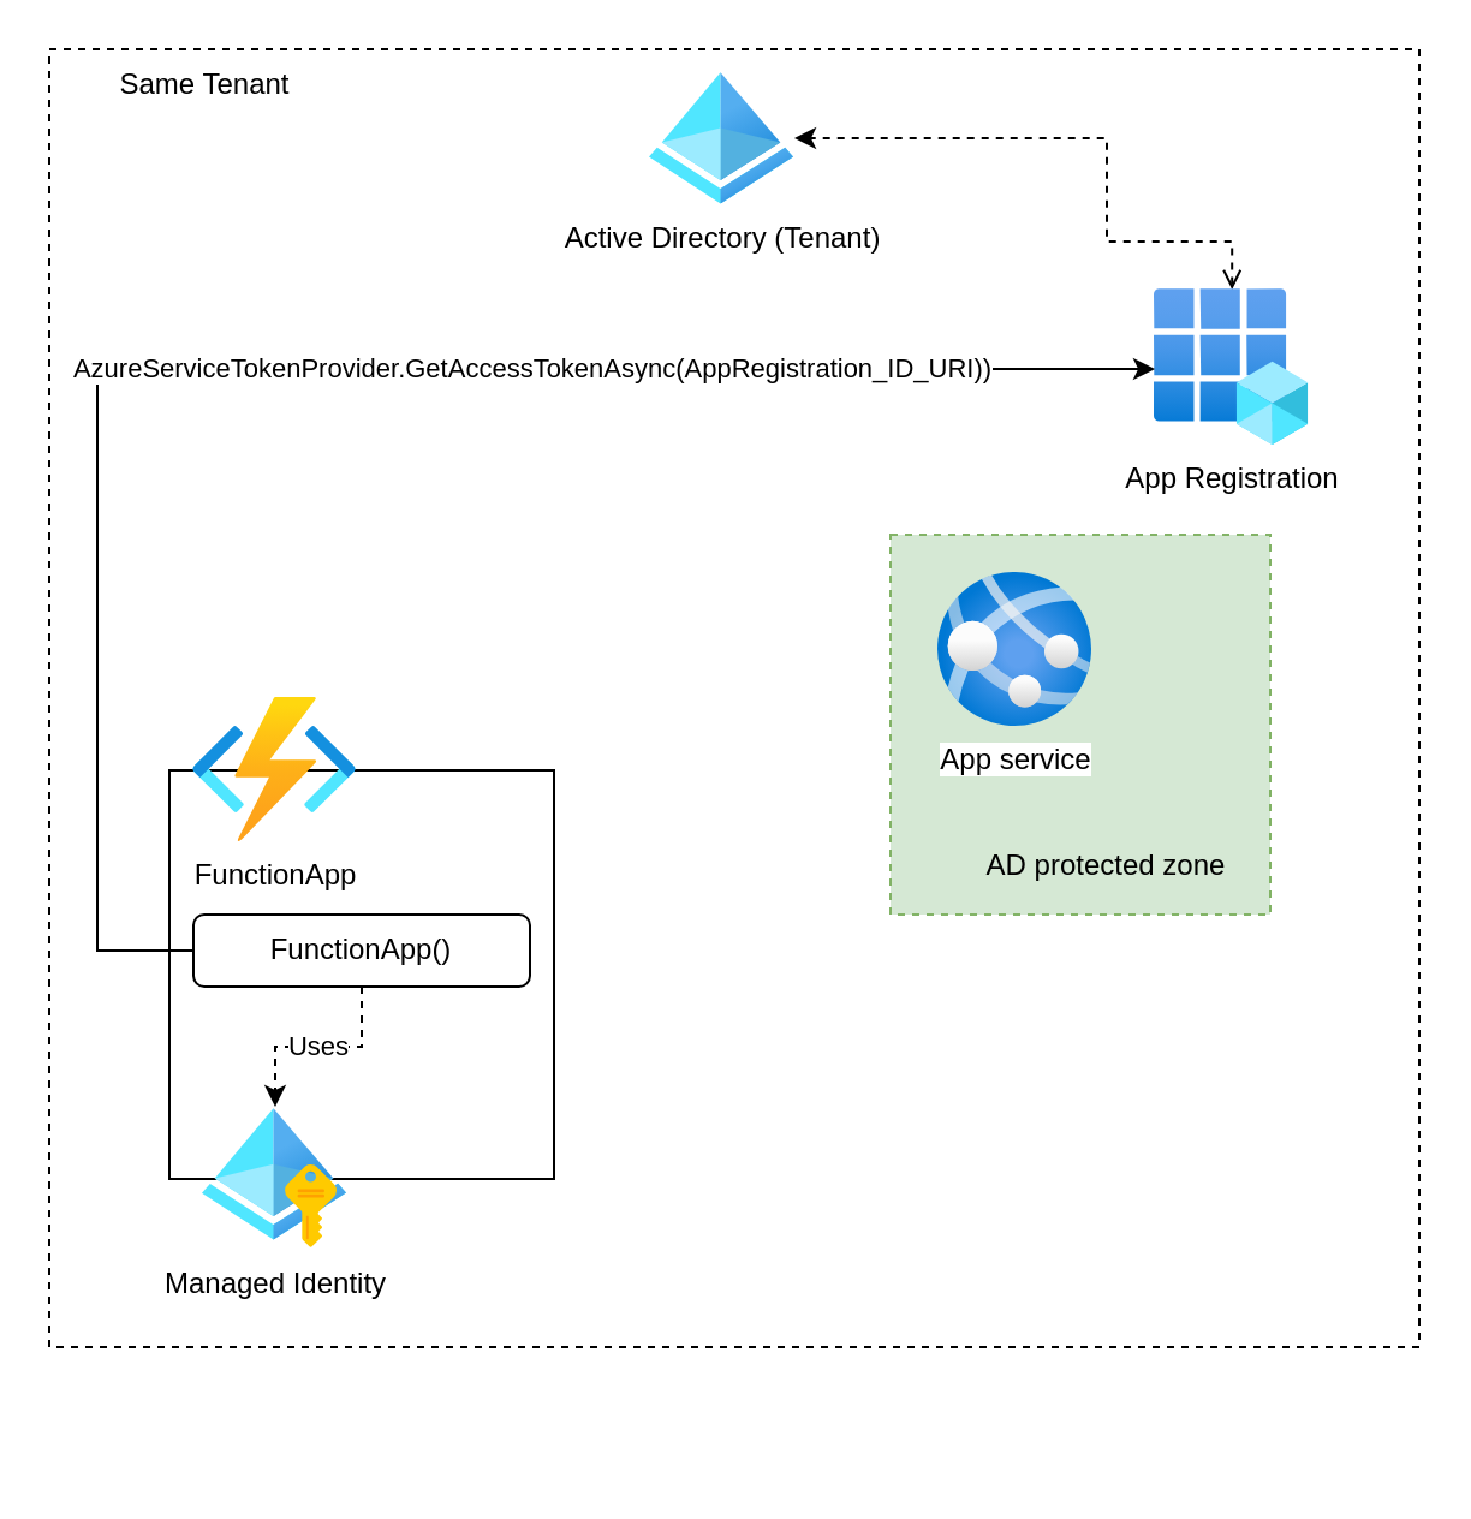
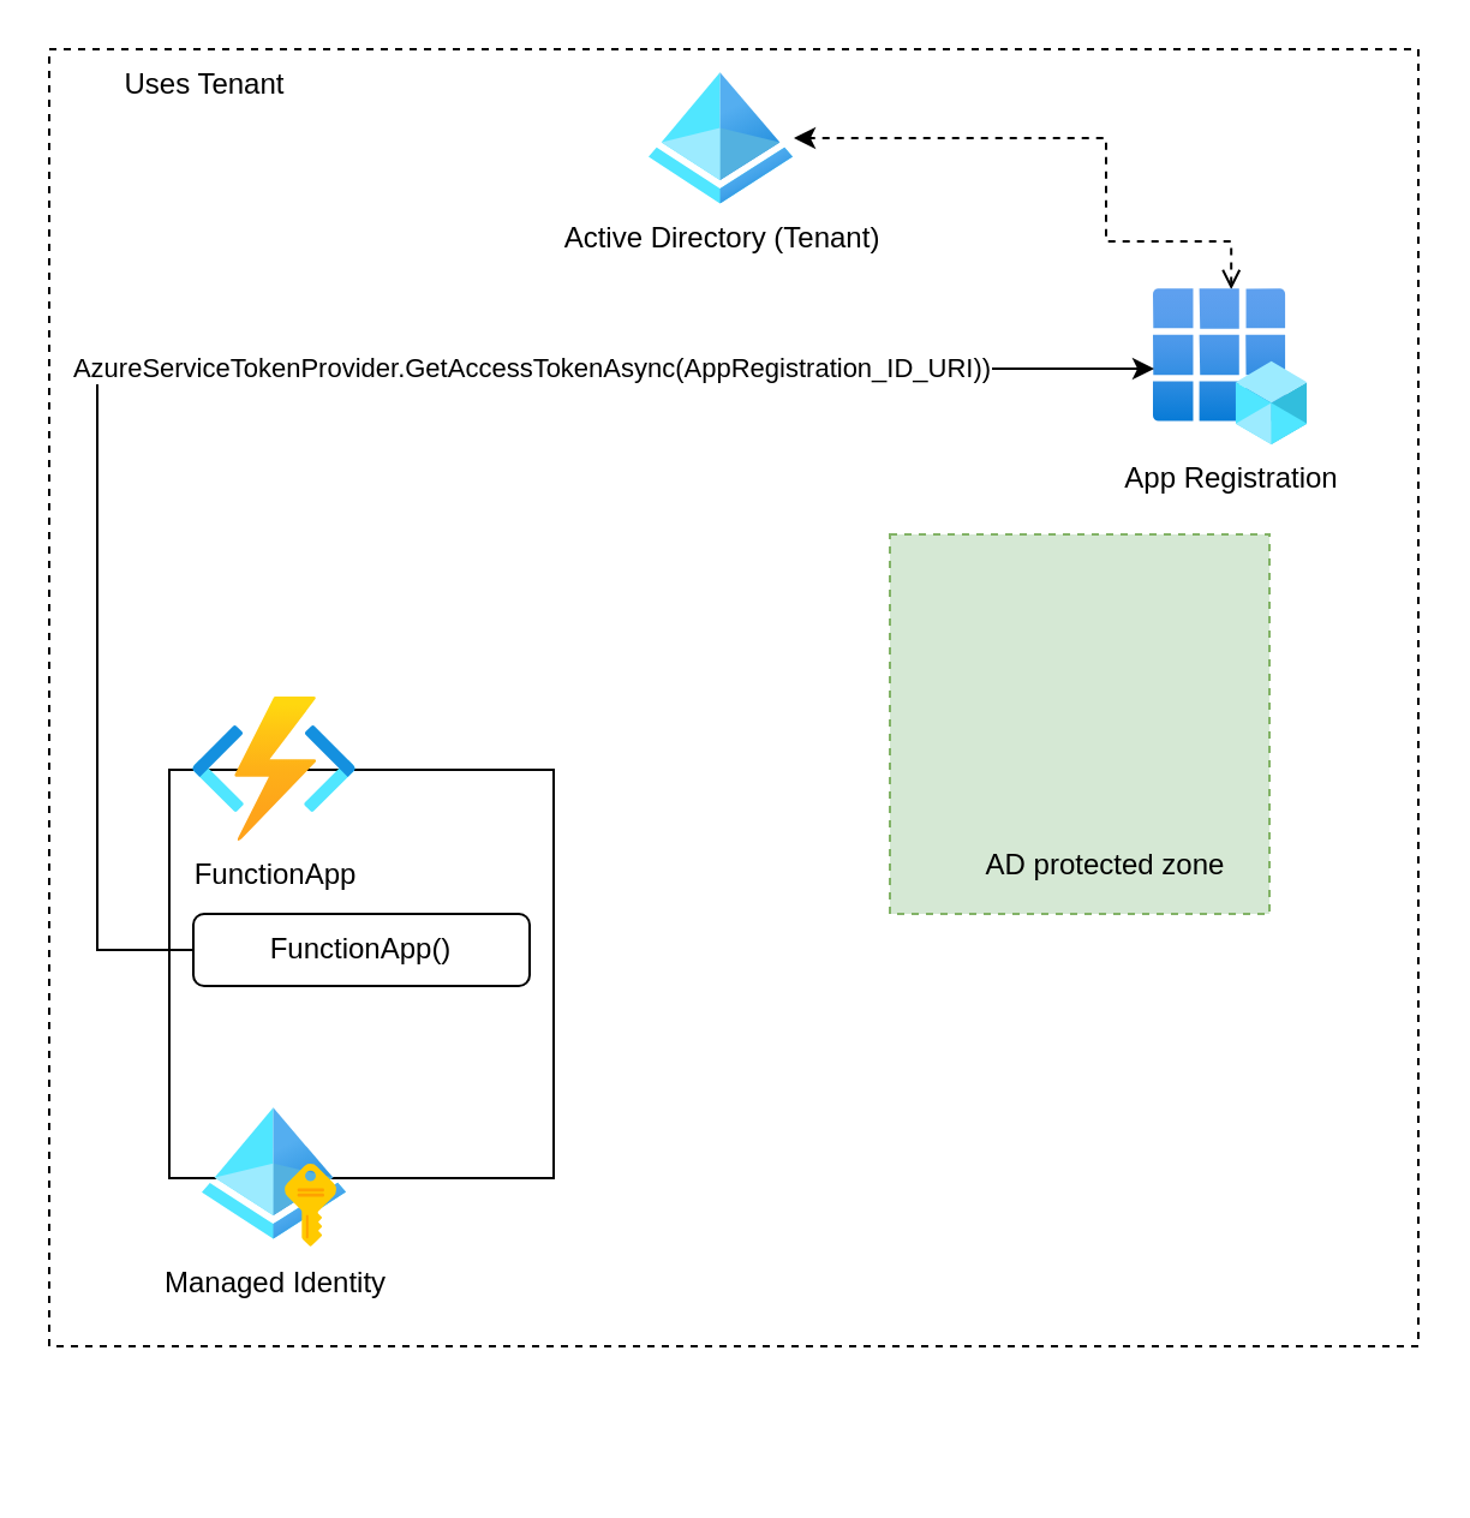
- <mxCell id="17" value="Same Tenant" style="text;html=1;strokeColor=none;fillColor=none;align=center;verticalAlign=middle;whiteSpace=wrap;rounded=0;dashed=1;" vertex="1" parent="1"><mxGeometry x="20" y="20" width="130" height="30" as="geometry" /></mxCell>
+ <mxCell id="17" value="Uses Tenant" style="text;html=1;strokeColor=none;fillColor=none;align=center;verticalAlign=middle;whiteSpace=wrap;rounded=0;dashed=1;" vertex="1" parent="1"><mxGeometry x="20" y="20" width="130" height="30" as="geometry" /></mxCell>
- <mxCell id="7" value="App service" style="aspect=fixed;html=1;points=[];align=center;image;fontSize=12;image=img/lib/azure2/app_services/App_Services.svg;" vertex="1" parent="1"><mxGeometry x="390" y="238" width="64" height="64" as="geometry" /></mxCell>
- <mxCell id="10" value="Uses" style="edgeStyle=orthogonalEdgeStyle;rounded=0;orthogonalLoop=1;jettySize=auto;html=1;startArrow=none;startFill=0;dashed=1;endArrow=classic;endFill=1;" edge="1" parent="1" source="13" target="9"><mxGeometry relative="1" as="geometry" /></mxCell>
